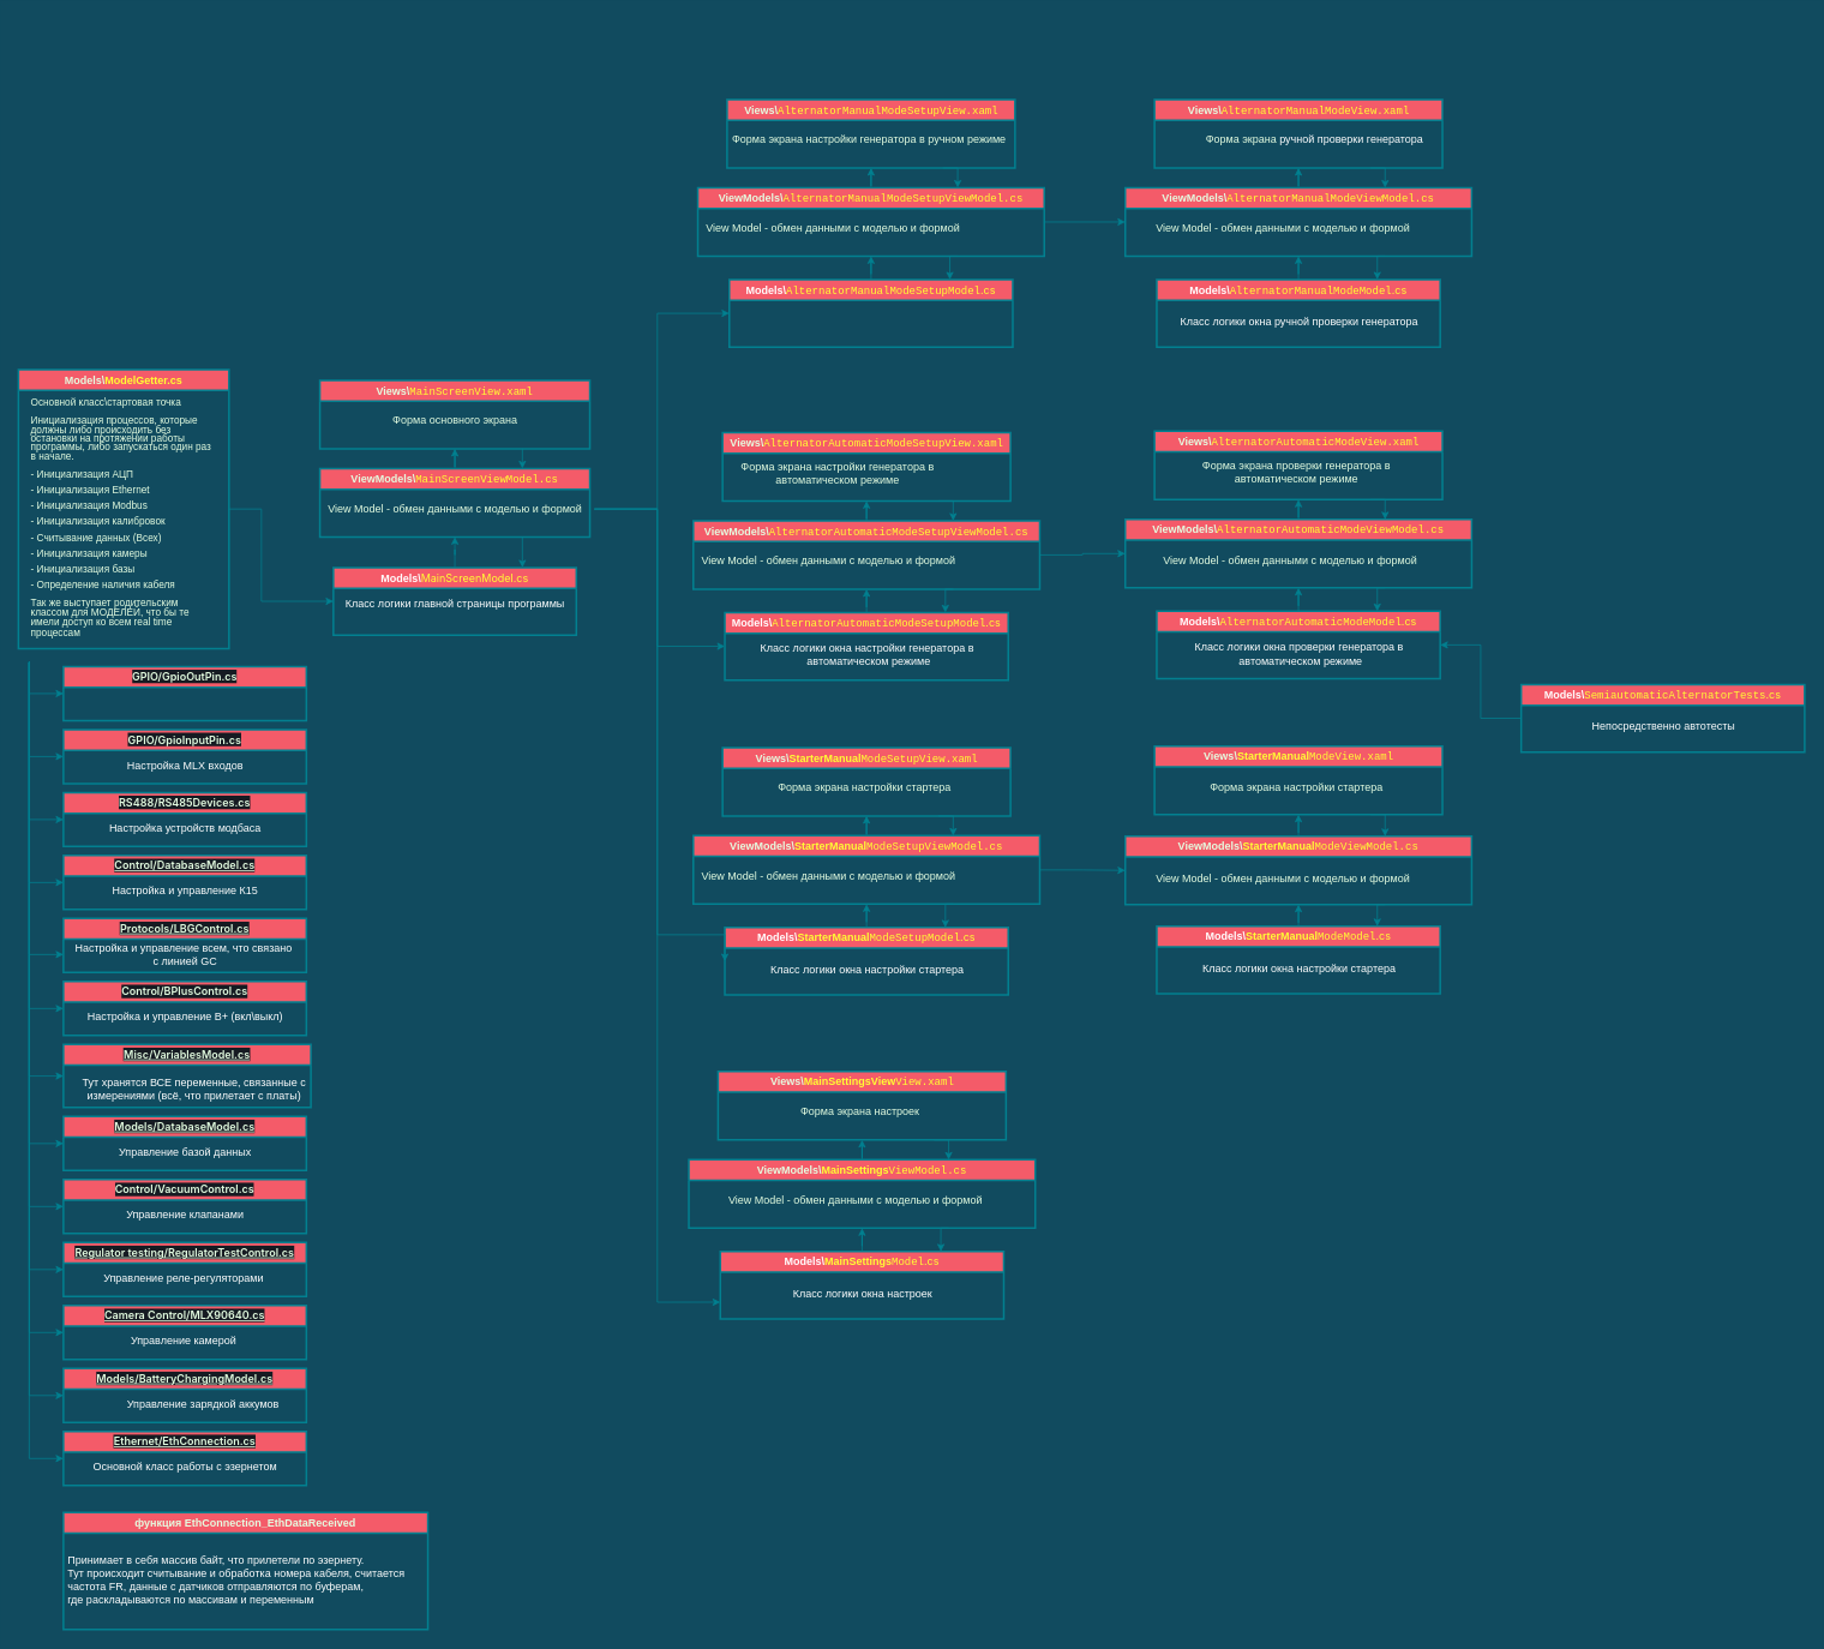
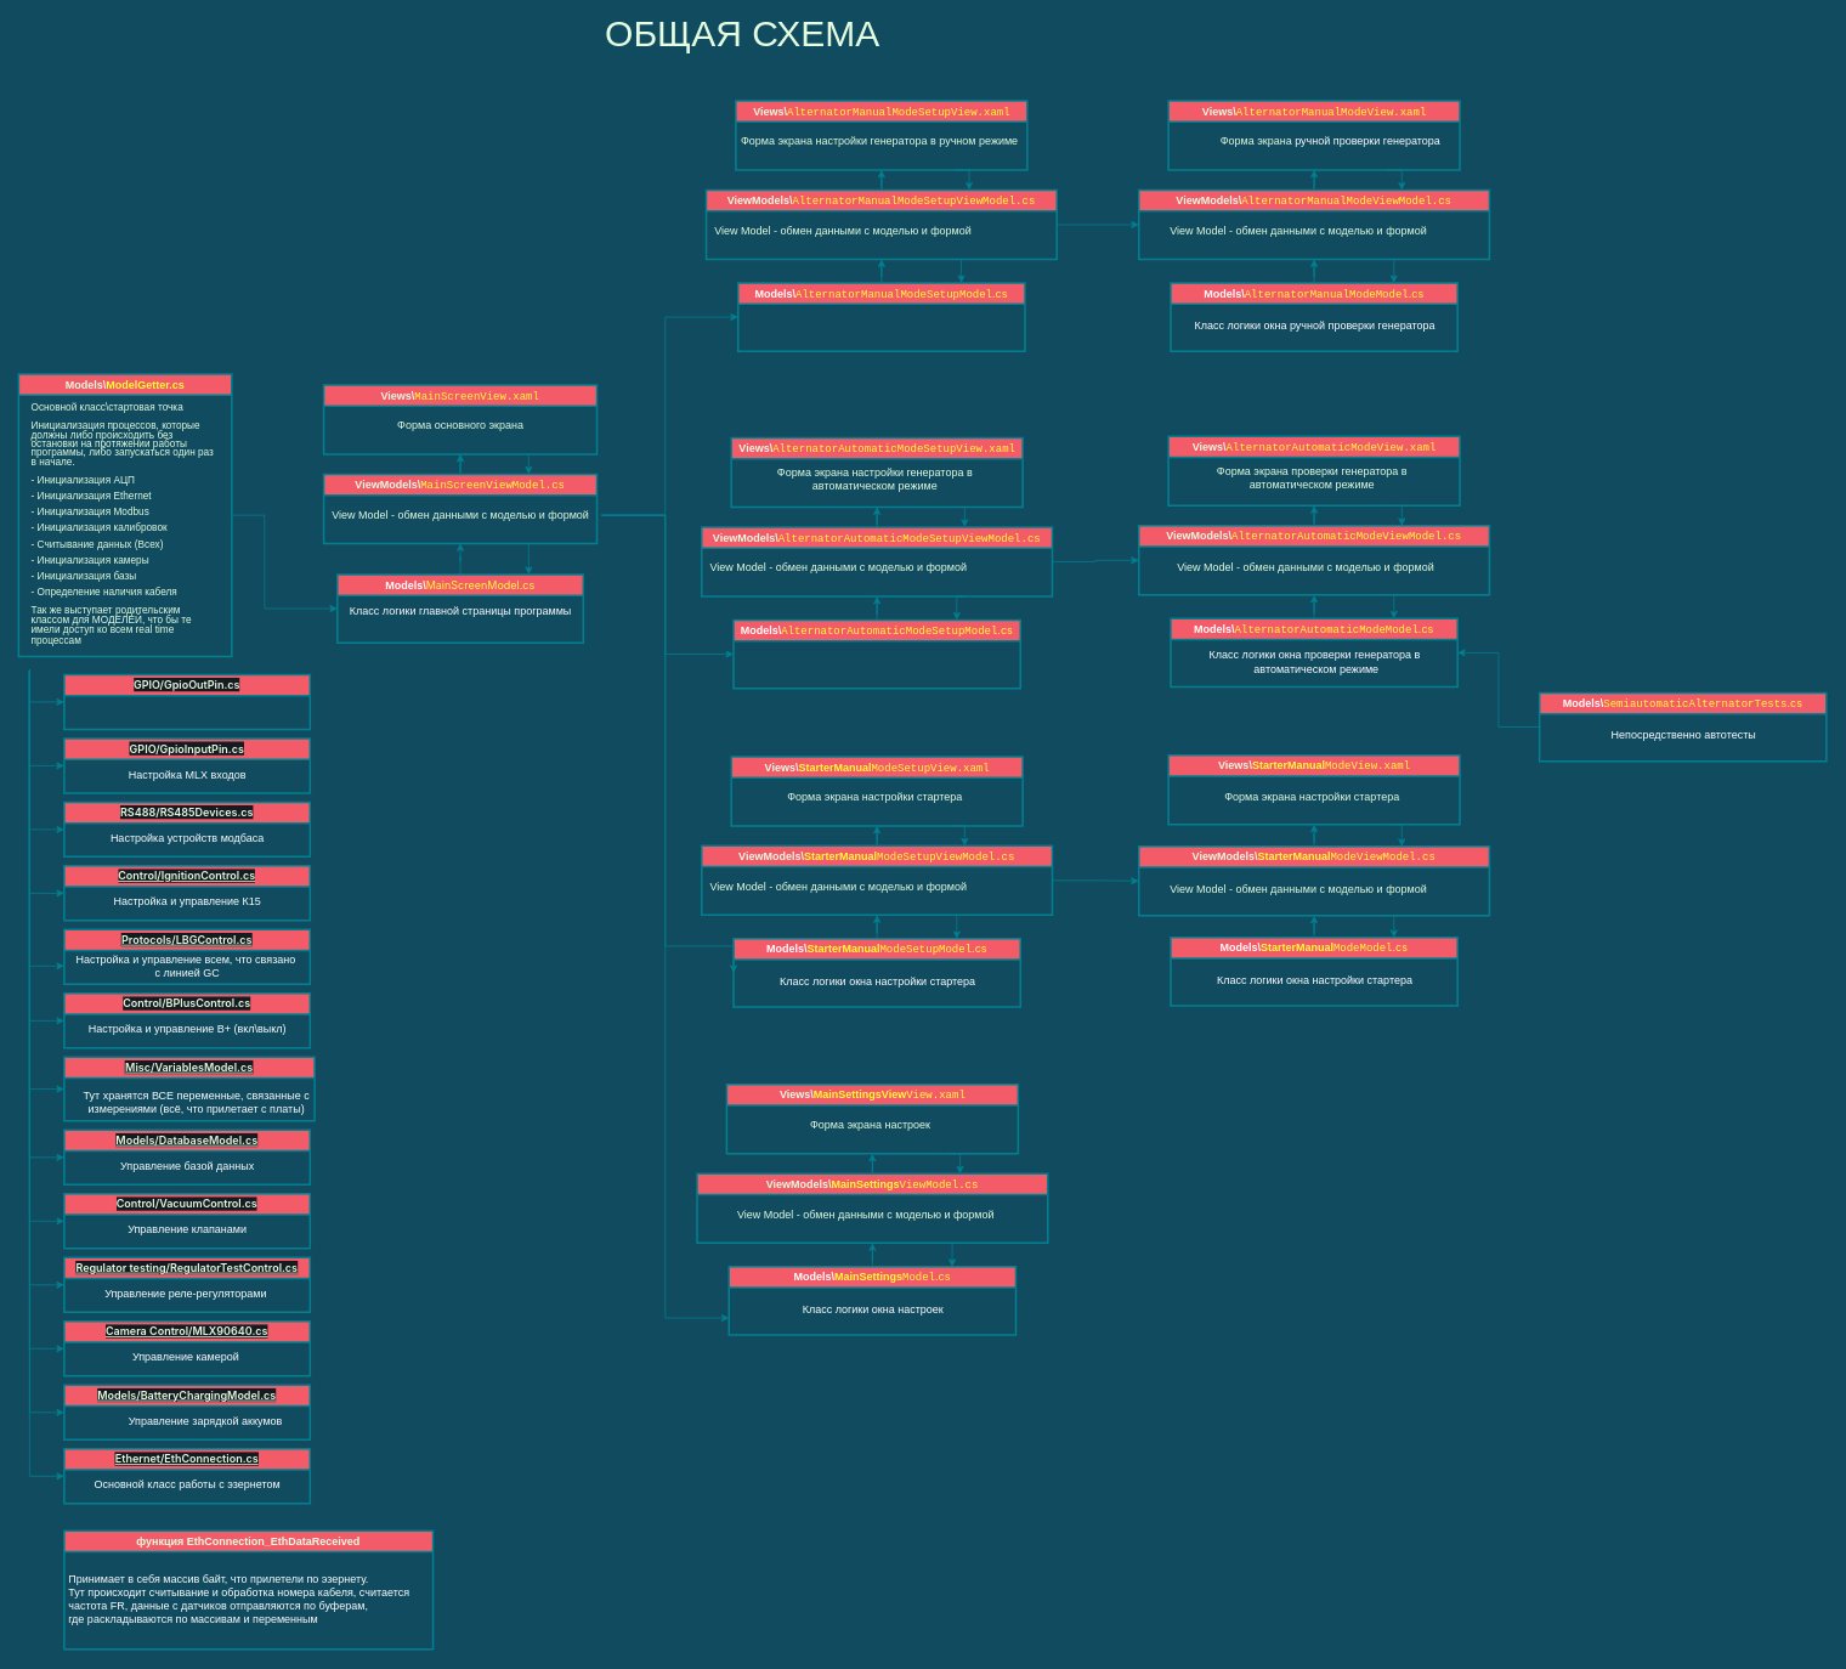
+ <mxCell id="5" value="&lt;font style=&quot;font-size: 40px;&quot;&gt;ОБЩАЯ СХЕМА&lt;/font&gt;" style="text;html=1;strokeColor=none;fillColor=none;align=center;verticalAlign=middle;whiteSpace=wrap;rounded=0;strokeWidth=2;fontSize=11;fontColor=#E4FDE1;" parent="1" vertex="1"><mxGeometry x="590" y="20" width="450" height="30" as="geometry" /></mxCell>
- <mxCell id="75" value="Форма экрана настройки генератора в &lt;br&gt;автоматическом режиме" style="text;html=1;align=center;verticalAlign=middle;resizable=0;points=[];autosize=1;strokeColor=none;fillColor=none;fontColor=#E4FDE1;" parent="74" vertex="1"><mxGeometry x="7.5" y="25" width="240" height="40" as="geometry" /></mxCell>
+ <mxCell id="75" value="Форма экрана настройки генератора в &lt;br&gt;автоматическом режиме" style="text;html=1;align=center;verticalAlign=middle;resizable=0;points=[];autosize=1;strokeColor=none;fillColor=none;fontColor=#E4FDE1;" parent="74" vertex="1"><mxGeometry x="37.5" y="25" width="240" height="40" as="geometry" /></mxCell>
- <mxCell id="67" value="&lt;font color=&quot;#ffffff&quot;&gt;Класс логики окна настройки генератора в&lt;br&gt;&amp;nbsp;автоматическом режиме&lt;/font&gt;" style="text;html=1;align=center;verticalAlign=middle;resizable=0;points=[];autosize=1;strokeColor=none;fillColor=none;fontSize=12;fontColor=#E4FDE1;" parent="66" vertex="1"><mxGeometry x="22.5" y="27" width="270" height="40" as="geometry" /></mxCell>
- <mxCell id="21" value="&lt;a style=&quot;box-sizing: border-box; background-color: rgb(22, 27, 34); cursor: pointer; font-family: -apple-system, &amp;quot;system-ui&amp;quot;, &amp;quot;Segoe UI&amp;quot;, &amp;quot;Noto Sans&amp;quot;, Helvetica, Arial, sans-serif, &amp;quot;Apple Color Emoji&amp;quot;, &amp;quot;Segoe UI Emoji&amp;quot;; text-align: start; color: var(--color-accent-fg)  !important; font-weight: var(--base-text-weight-semibold, 600)  !important;&quot; href=&quot;https://github.com/MSGequipment/MS005-PC/blob/c0dc92c4f5a4eaf558f3153e84f72464c5266e1c/MS005/MS005/Control/IgnitionControl.cs#L12&quot; class=&quot;no-underline color-fg-default Link--onHover text-bold&quot;&gt;Control/DatabaseModel.cs&lt;/a&gt;" style="swimlane;whiteSpace=wrap;html=1;strokeColor=#028090;strokeWidth=2;fontSize=12;fontColor=#E4FDE1;fillColor=#F45B69;" parent="1" vertex="1"><mxGeometry x="70" y="950" width="270" height="60" as="geometry" /></mxCell>
+ <mxCell id="21" value="&lt;a style=&quot;box-sizing: border-box; background-color: rgb(22, 27, 34); cursor: pointer; font-family: -apple-system, &amp;quot;system-ui&amp;quot;, &amp;quot;Segoe UI&amp;quot;, &amp;quot;Noto Sans&amp;quot;, Helvetica, Arial, sans-serif, &amp;quot;Apple Color Emoji&amp;quot;, &amp;quot;Segoe UI Emoji&amp;quot;; text-align: start; color: var(--color-accent-fg)  !important; font-weight: var(--base-text-weight-semibold, 600)  !important;&quot; href=&quot;https://github.com/MSGequipment/MS005-PC/blob/c0dc92c4f5a4eaf558f3153e84f72464c5266e1c/MS005/MS005/Control/IgnitionControl.cs#L12&quot; class=&quot;no-underline color-fg-default Link--onHover text-bold&quot;&gt;Control/IgnitionControl.cs&lt;/a&gt;" style="swimlane;whiteSpace=wrap;html=1;strokeColor=#028090;strokeWidth=2;fontSize=12;fontColor=#E4FDE1;fillColor=#F45B69;" parent="1" vertex="1"><mxGeometry x="70" y="950" width="270" height="60" as="geometry" /></mxCell>
